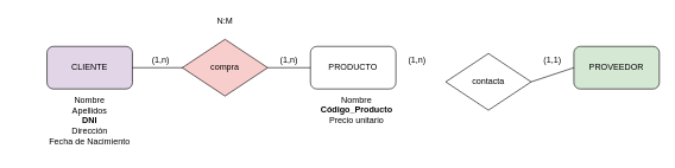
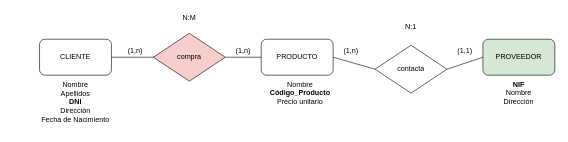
+ <mxCell id="16" value="N:1" style="text;html=1;strokeColor=none;fillColor=none;align=center;verticalAlign=middle;whiteSpace=wrap;rounded=0;" parent="1" vertex="1"><mxGeometry x="665" y="35" width="40" height="20" as="geometry" /></mxCell>
- <mxCell id="2" value="CLIENTE" style="rounded=1;whiteSpace=wrap;html=1;fillColor=#e1d5e7;" parent="1" vertex="1"><mxGeometry x="65" y="65" width="120" height="60" as="geometry" /></mxCell>
+ <mxCell id="2" value="CLIENTE" style="rounded=1;whiteSpace=wrap;html=1;" parent="1" vertex="1"><mxGeometry x="65" y="65" width="120" height="60" as="geometry" /></mxCell>
+ <mxCell id="9" value="" style="endArrow=none;html=1;exitX=1;exitY=0.5;exitDx=0;exitDy=0;entryX=0;entryY=0.5;entryDx=0;entryDy=0;" parent="1" source="3" target="6" edge="1"><mxGeometry width="50" height="50" relative="1" as="geometry"><mxPoint x="585" y="315" as="sourcePoint" /><mxPoint x="635" y="265" as="targetPoint" /></mxGeometry></mxCell>
+ <mxCell id="19" value="&lt;div&gt;NIF&lt;/div&gt;&lt;div&gt;&lt;span style=&quot;font-weight: normal&quot;&gt;Nombre&lt;/span&gt;&lt;/div&gt;&lt;div&gt;&lt;span style=&quot;font-weight: normal&quot;&gt;Dirección&lt;/span&gt;&lt;/div&gt;" style="text;html=1;strokeColor=none;fillColor=none;align=center;verticalAlign=middle;whiteSpace=wrap;rounded=0;fontStyle=1" parent="1" vertex="1"><mxGeometry x="845" y="145" width="40" height="20" as="geometry" /></mxCell>
